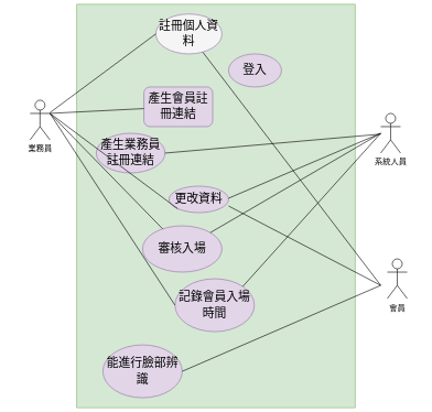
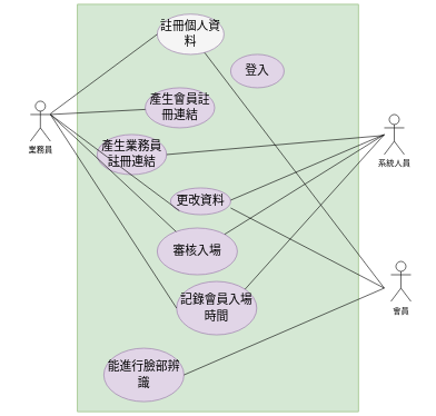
- <mxCell id="10" value="&lt;div style=&quot;font-family: &amp;#34;consolas&amp;#34; , &amp;#34;courier new&amp;#34; , monospace ; font-size: 18px ; line-height: 24px&quot;&gt;產生會員註冊連結&lt;/div&gt;" style="whiteSpace=wrap;html=1;fillColor=#e1d5e7;strokeColor=#9673a6;rounded=1;" vertex="1" parent="1"><mxGeometry x="217" y="131" width="104" height="60" as="geometry" /></mxCell>
+ <mxCell id="10" value="&lt;div style=&quot;font-family: &amp;#34;consolas&amp;#34; , &amp;#34;courier new&amp;#34; , monospace ; font-size: 18px ; line-height: 24px&quot;&gt;產生會員註冊連結&lt;/div&gt;" style="ellipse;whiteSpace=wrap;html=1;fillColor=#e1d5e7;strokeColor=#9673a6;" vertex="1" parent="1"><mxGeometry x="217" y="131" width="104" height="60" as="geometry" /></mxCell>
- <mxCell id="11" value="&lt;div style=&quot;font-family: &amp;#34;consolas&amp;#34; , &amp;#34;courier new&amp;#34; , monospace ; font-size: 18px ; line-height: 24px&quot;&gt;審核入場&lt;/div&gt;" style="ellipse;whiteSpace=wrap;html=1;labelBackgroundColor=none;strokeColor=#9673a6;fillColor=#e1d5e7;" vertex="1" parent="1"><mxGeometry x="215" y="341" width="120" height="70" as="geometry" /></mxCell>
+ <mxCell id="11" value="&lt;div style=&quot;font-family: &amp;#34;consolas&amp;#34; , &amp;#34;courier new&amp;#34; , monospace ; font-size: 18px ; line-height: 24px&quot;&gt;審核入場&lt;/div&gt;" style="ellipse;whiteSpace=wrap;html=1;labelBackgroundColor=none;strokeColor=#9673a6;fillColor=#e1d5e7;" vertex="1" parent="1"><mxGeometry x="235" y="341" width="120" height="70" as="geometry" /></mxCell>
